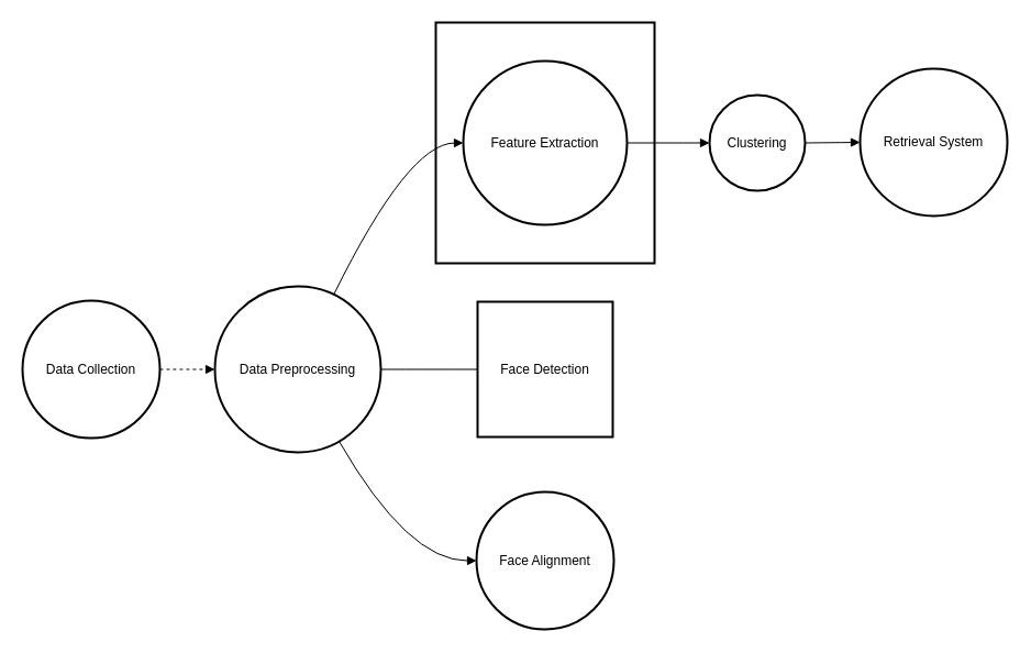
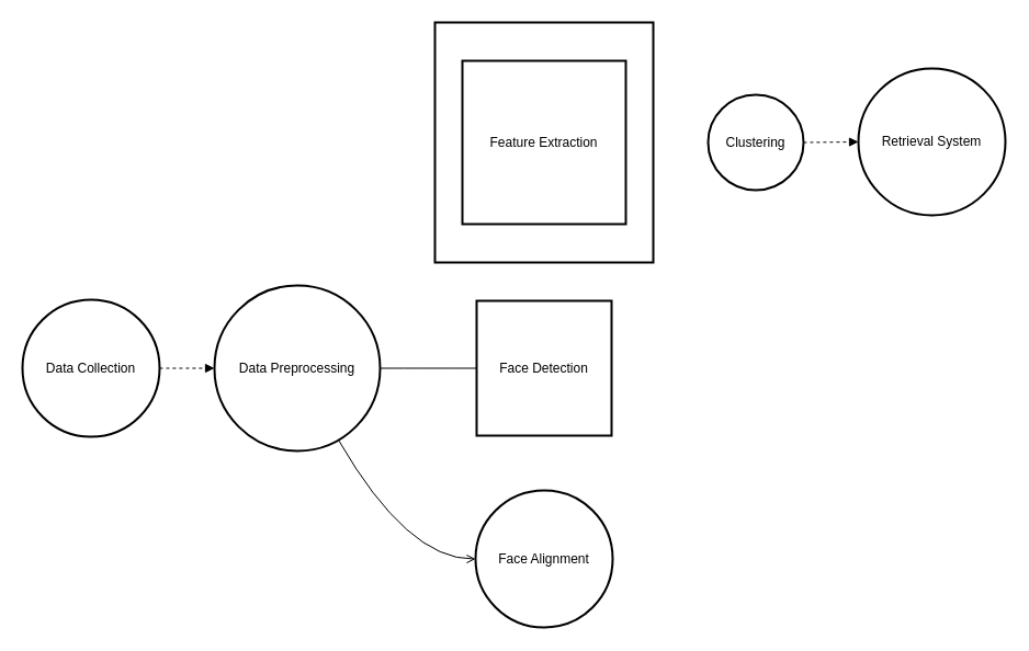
- <mxCell id="5" value="Feature Extraction" style="ellipse;aspect=fixed;strokeWidth=2;whiteSpace=wrap;" vertex="1" parent="1"><mxGeometry x="421" y="55" width="149" height="149" as="geometry" /></mxCell>
+ <mxCell id="5" value="Feature Extraction" style="aspect=fixed;strokeWidth=2;whiteSpace=wrap;rounded=0;" vertex="1" parent="1"><mxGeometry x="421" y="55" width="149" height="149" as="geometry" /></mxCell>
- <mxCell id="12" value="" style="curved=1;startArrow=none;endArrow=block;exitX=1;exitY=0.5;entryX=0;entryY=0.5;" edge="1" parent="1" source="5" target="6"><mxGeometry relative="1" as="geometry"><Array as="points" /></mxGeometry></mxCell>
- <mxCell id="13" value="" style="curved=1;startArrow=none;endArrow=block;exitX=1;exitY=0.5;entryX=0;entryY=0.5;" edge="1" parent="1" source="6" target="7"><mxGeometry relative="1" as="geometry"><Array as="points" /></mxGeometry></mxCell>
+ <mxCell id="13" value="" style="curved=1;startArrow=none;endArrow=block;exitX=1;exitY=0.5;entryX=0;entryY=0.5;dashed=1;" edge="1" parent="1" source="6" target="7"><mxGeometry relative="1" as="geometry"><Array as="points" /></mxGeometry></mxCell>
- <mxCell id="11" value="" style="curved=1;startArrow=none;endArrow=block;exitX=0.74;exitY=0;entryX=0;entryY=0.5;" edge="1" parent="1" source="4" target="5"><mxGeometry relative="1" as="geometry"><Array as="points"><mxPoint x="371" y="130" /></Array></mxGeometry></mxCell>
- <mxCell id="15" value="" style="curved=1;startArrow=none;endArrow=block;exitX=0.79;exitY=1;entryX=0;entryY=0.5;" edge="1" parent="1" source="4" target="9"><mxGeometry relative="1" as="geometry"><Array as="points"><mxPoint x="371" y="510" /></Array></mxGeometry></mxCell>
+ <mxCell id="15" value="" style="curved=1;startArrow=none;endArrow=open;exitX=0.79;exitY=1;entryX=0;entryY=0.5;" edge="1" parent="1" source="4" target="9"><mxGeometry relative="1" as="geometry"><Array as="points"><mxPoint x="371" y="510" /></Array></mxGeometry></mxCell>
